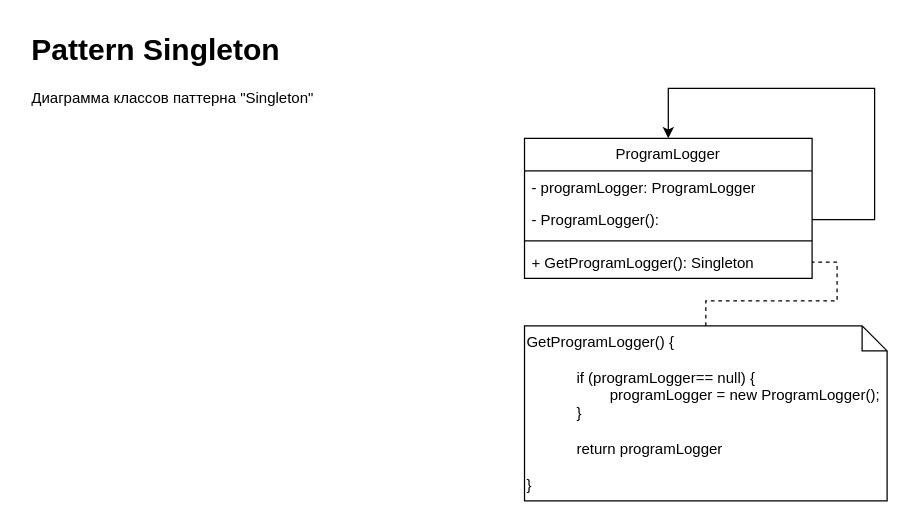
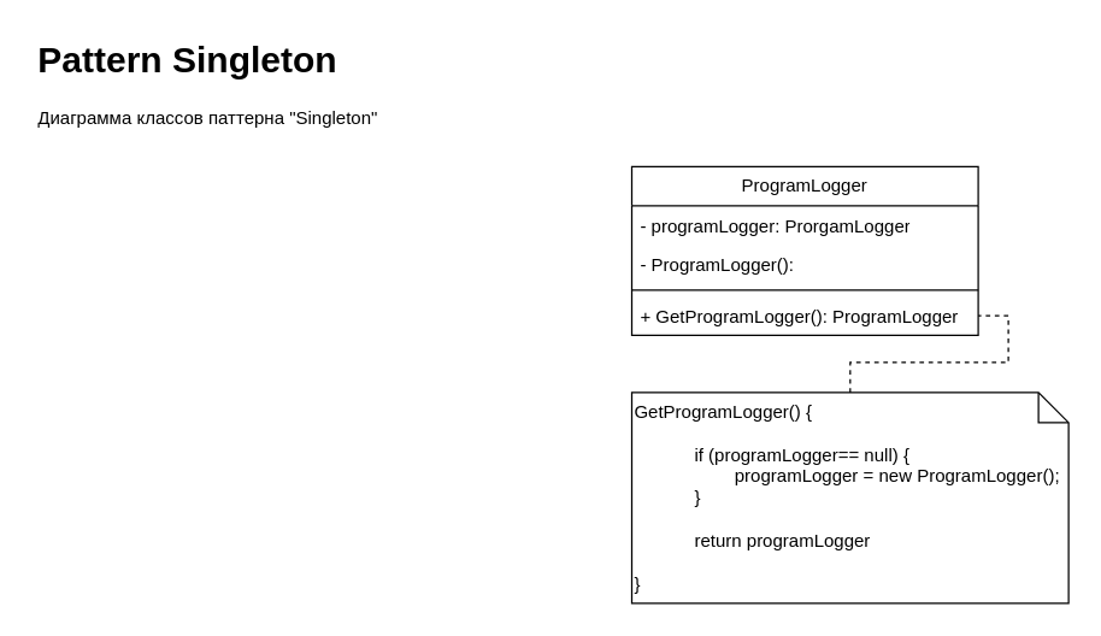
- <mxCell id="5" style="edgeStyle=orthogonalEdgeStyle;rounded=0;orthogonalLoop=1;jettySize=auto;html=1;entryX=0.5;entryY=0;entryDx=0;entryDy=0;exitX=1;exitY=0.5;exitDx=0;exitDy=0;" edge="1" parent="3" source="6" target="3"><mxGeometry relative="1" as="geometry"><Array as="points"><mxPoint x="280" y="65" /><mxPoint x="280" y="-40" /><mxPoint x="115" y="-40" /></Array></mxGeometry></mxCell>
- <mxCell id="4" value="- programLogger: ProgramLogger" style="text;strokeColor=none;fillColor=none;align=left;verticalAlign=top;spacingLeft=4;spacingRight=4;overflow=hidden;rotatable=0;points=[[0,0.5],[1,0.5]];portConstraint=eastwest;whiteSpace=wrap;html=1;" vertex="1" parent="3"><mxGeometry y="26" width="230" height="26" as="geometry" /></mxCell>
+ <mxCell id="4" value="- programLogger: ProrgamLogger" style="text;strokeColor=none;fillColor=none;align=left;verticalAlign=top;spacingLeft=4;spacingRight=4;overflow=hidden;rotatable=0;points=[[0,0.5],[1,0.5]];portConstraint=eastwest;whiteSpace=wrap;html=1;" vertex="1" parent="3"><mxGeometry y="26" width="230" height="26" as="geometry" /></mxCell>
- <mxCell id="8" value="+ GetProgramLogger(): Singleton" style="text;strokeColor=none;fillColor=none;align=left;verticalAlign=top;spacingLeft=4;spacingRight=4;overflow=hidden;rotatable=0;points=[[0,0.5],[1,0.5]];portConstraint=eastwest;whiteSpace=wrap;html=1;" vertex="1" parent="3"><mxGeometry y="86" width="230" height="26" as="geometry" /></mxCell>
+ <mxCell id="8" value="+ GetProgramLogger(): ProgramLogger" style="text;strokeColor=none;fillColor=none;align=left;verticalAlign=top;spacingLeft=4;spacingRight=4;overflow=hidden;rotatable=0;points=[[0,0.5],[1,0.5]];portConstraint=eastwest;whiteSpace=wrap;html=1;" vertex="1" parent="3"><mxGeometry y="86" width="230" height="26" as="geometry" /></mxCell>
